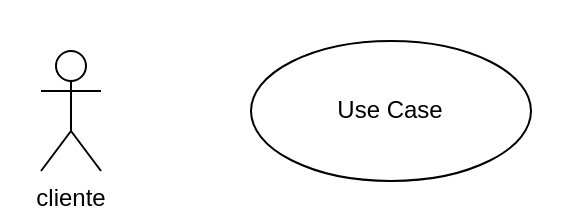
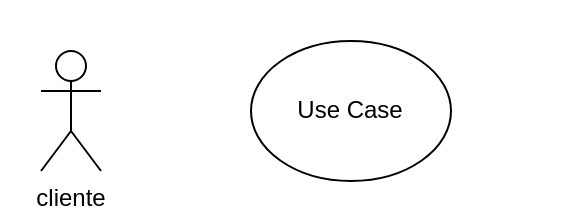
- <mxCell id="3" value="Use Case" style="ellipse;whiteSpace=wrap;html=1;" vertex="1" parent="1"><mxGeometry x="125" y="20" width="140" height="70" as="geometry" /></mxCell>
+ <mxCell id="3" value="Use Case" style="ellipse;whiteSpace=wrap;html=1;" vertex="1" parent="1"><mxGeometry x="125" y="20" width="100" height="70" as="geometry" /></mxCell>
